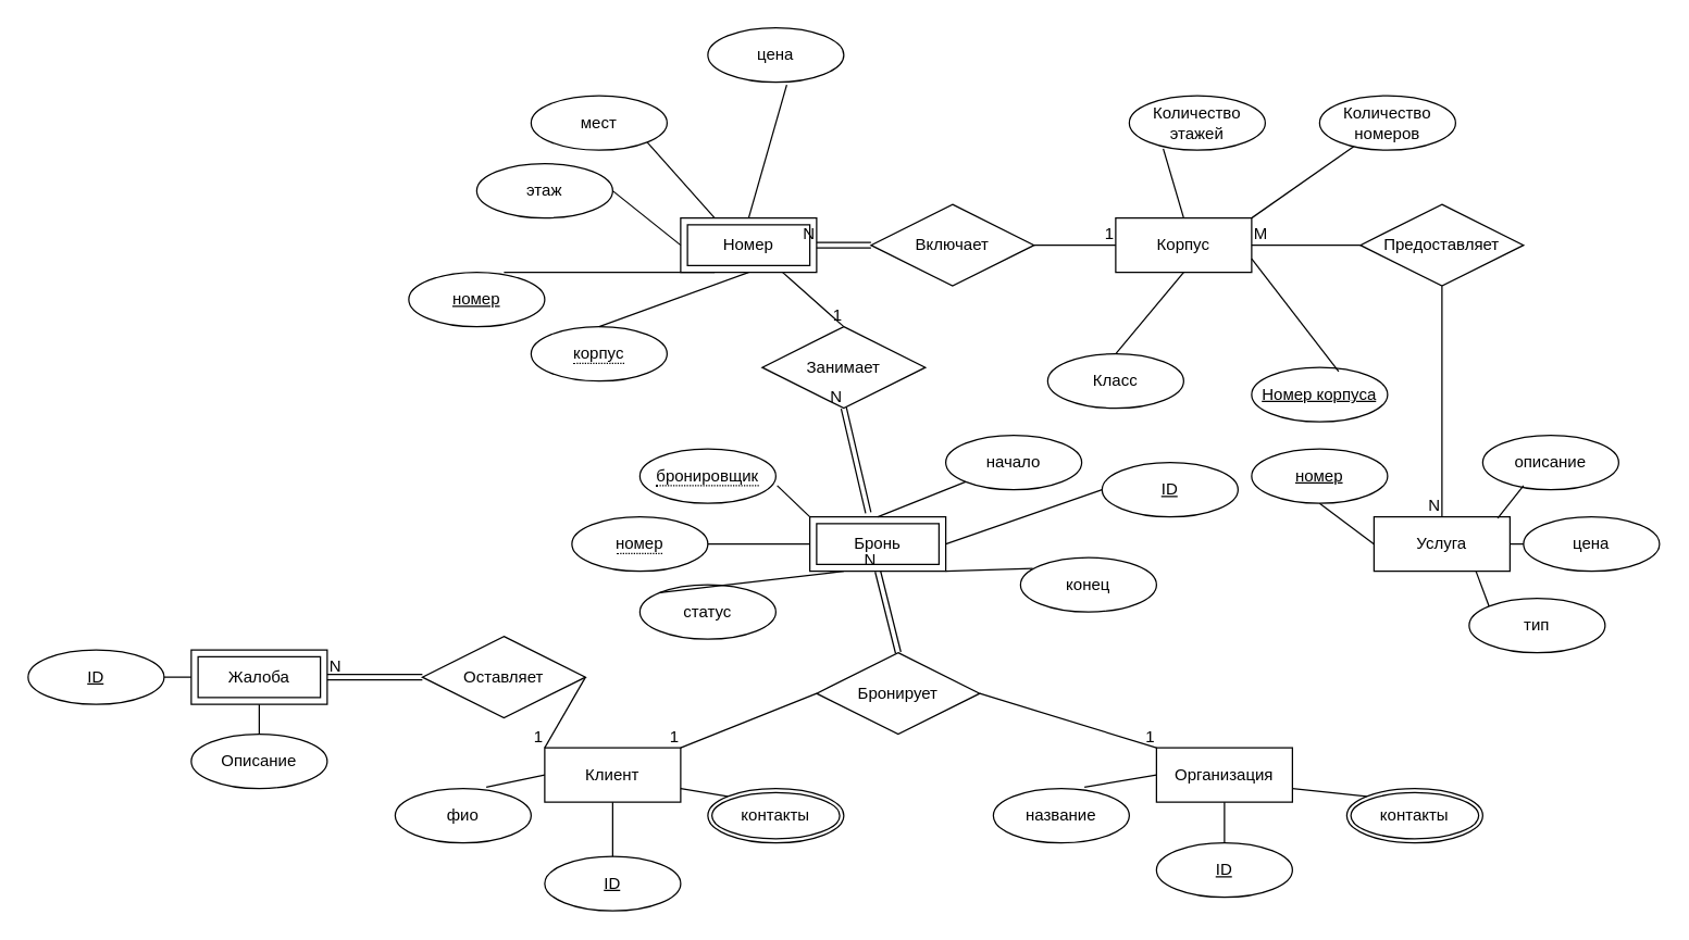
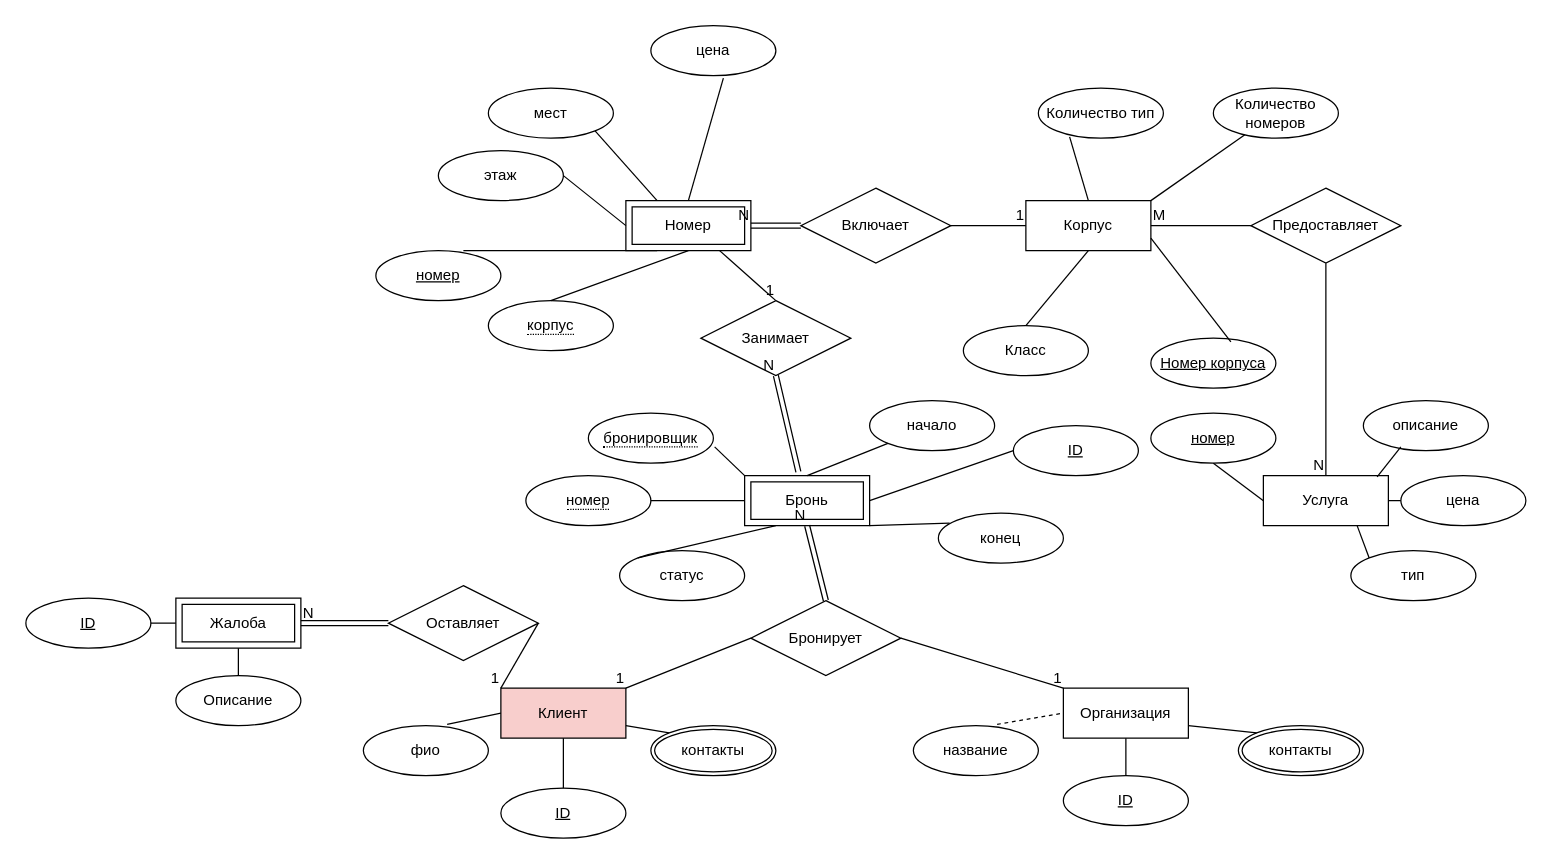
- <mxCell id="9" value="&lt;font size=&quot;1&quot; face=&quot;Arial, sans-serif&quot;&gt;&lt;span style=&quot;white-space-collapse: preserve; font-size: 12px;&quot;&gt;Количество этажей&lt;/span&gt;&lt;/font&gt;" style="ellipse;whiteSpace=wrap;html=1;align=center;" vertex="1" parent="1"><mxGeometry x="830" y="70" width="100" height="40" as="geometry" /></mxCell>
+ <mxCell id="9" value="&lt;font size=&quot;1&quot; face=&quot;Arial, sans-serif&quot;&gt;&lt;span style=&quot;white-space-collapse: preserve; font-size: 12px;&quot;&gt;Количество тип&lt;/span&gt;&lt;/font&gt;" style="ellipse;whiteSpace=wrap;html=1;align=center;" vertex="1" parent="1"><mxGeometry x="830" y="70" width="100" height="40" as="geometry" /></mxCell>
- <mxCell id="81" value="статус" style="ellipse;whiteSpace=wrap;html=1;align=center;" vertex="1" parent="1"><mxGeometry x="470" y="430" width="100" height="40" as="geometry" /></mxCell>
+ <mxCell id="81" value="статус" style="ellipse;whiteSpace=wrap;html=1;align=center;" vertex="1" parent="1"><mxGeometry x="495" y="440" width="100" height="40" as="geometry" /></mxCell>
- <mxCell id="4" value="Клиент" style="whiteSpace=wrap;html=1;align=center;" vertex="1" parent="1"><mxGeometry x="400" y="550" width="100" height="40" as="geometry" /></mxCell>
+ <mxCell id="4" value="Клиент" style="whiteSpace=wrap;html=1;align=center;fillColor=#f8cecc;" vertex="1" parent="1"><mxGeometry x="400" y="550" width="100" height="40" as="geometry" /></mxCell>
- <mxCell id="65" value="" style="endArrow=none;html=1;rounded=0;exitX=0.67;exitY=-0.025;exitDx=0;exitDy=0;exitPerimeter=0;entryX=0;entryY=0.5;entryDx=0;entryDy=0;" edge="1" parent="1" source="63" target="61"><mxGeometry relative="1" as="geometry"><mxPoint x="790" y="520" as="sourcePoint" /><mxPoint x="950" y="520" as="targetPoint" /></mxGeometry></mxCell>
+ <mxCell id="65" value="" style="endArrow=none;html=1;rounded=0;exitX=0.67;exitY=-0.025;exitDx=0;exitDy=0;exitPerimeter=0;entryX=0;entryY=0.5;entryDx=0;entryDy=0;dashed=1;" edge="1" parent="1" source="63" target="61"><mxGeometry relative="1" as="geometry"><mxPoint x="790" y="520" as="sourcePoint" /><mxPoint x="950" y="520" as="targetPoint" /></mxGeometry></mxCell>
